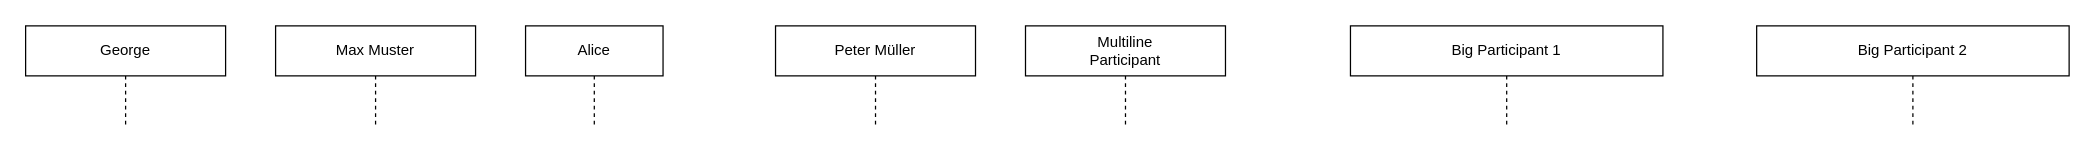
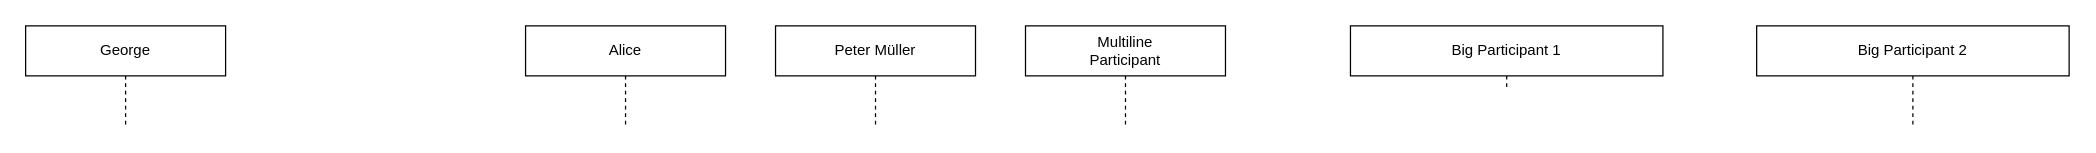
- <mxCell id="3" value="Max Muster" parent="1" style="shape=umlLifeline;perimeter=lifelinePerimeter;whiteSpace=wrap;html=1;container=1;dropTarget=0;collapsible=0;recursiveResize=0;outlineConnect=0;portConstraint=eastwest;newEdgeStyle={&quot;curved&quot;:0,&quot;rounded&quot;:0};" vertex="1"><mxGeometry x="220" y="20" width="160" height="80" as="geometry" /></mxCell>
- <mxCell id="4" value="Alice" parent="1" style="shape=umlLifeline;perimeter=lifelinePerimeter;whiteSpace=wrap;html=1;container=1;dropTarget=0;collapsible=0;recursiveResize=0;outlineConnect=0;portConstraint=eastwest;newEdgeStyle={&quot;curved&quot;:0,&quot;rounded&quot;:0};" vertex="1"><mxGeometry x="420" y="20" width="110" height="80" as="geometry" /></mxCell>
+ <mxCell id="4" value="Alice" parent="1" style="shape=umlLifeline;perimeter=lifelinePerimeter;whiteSpace=wrap;html=1;container=1;dropTarget=0;collapsible=0;recursiveResize=0;outlineConnect=0;portConstraint=eastwest;newEdgeStyle={&quot;curved&quot;:0,&quot;rounded&quot;:0};" vertex="1"><mxGeometry x="420" y="20" width="160" height="80" as="geometry" /></mxCell>
- <mxCell id="7" value="Big Participant 1" parent="1" style="shape=umlLifeline;perimeter=lifelinePerimeter;whiteSpace=wrap;html=1;container=1;dropTarget=0;collapsible=0;recursiveResize=0;outlineConnect=0;portConstraint=eastwest;newEdgeStyle={&quot;curved&quot;:0,&quot;rounded&quot;:0};" vertex="1"><mxGeometry x="1080" y="20" width="250" height="80" as="geometry" /></mxCell>
+ <mxCell id="7" value="Big Participant 1" parent="1" style="shape=umlLifeline;perimeter=lifelinePerimeter;whiteSpace=wrap;html=1;container=1;dropTarget=0;collapsible=0;recursiveResize=0;outlineConnect=0;portConstraint=eastwest;newEdgeStyle={&quot;curved&quot;:0,&quot;rounded&quot;:0};" vertex="1"><mxGeometry x="1080" y="20" width="250" height="50" as="geometry" /></mxCell>
